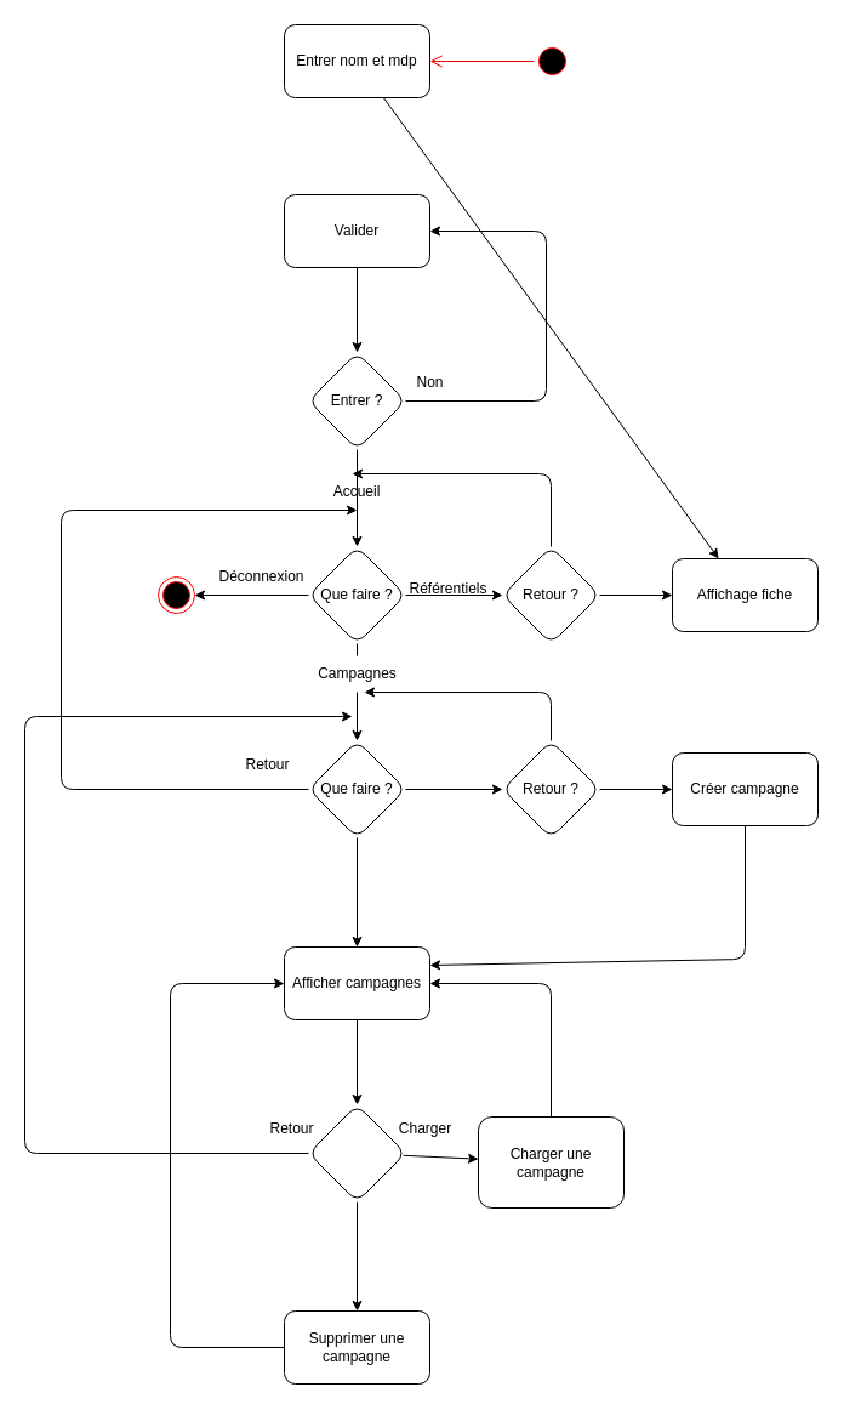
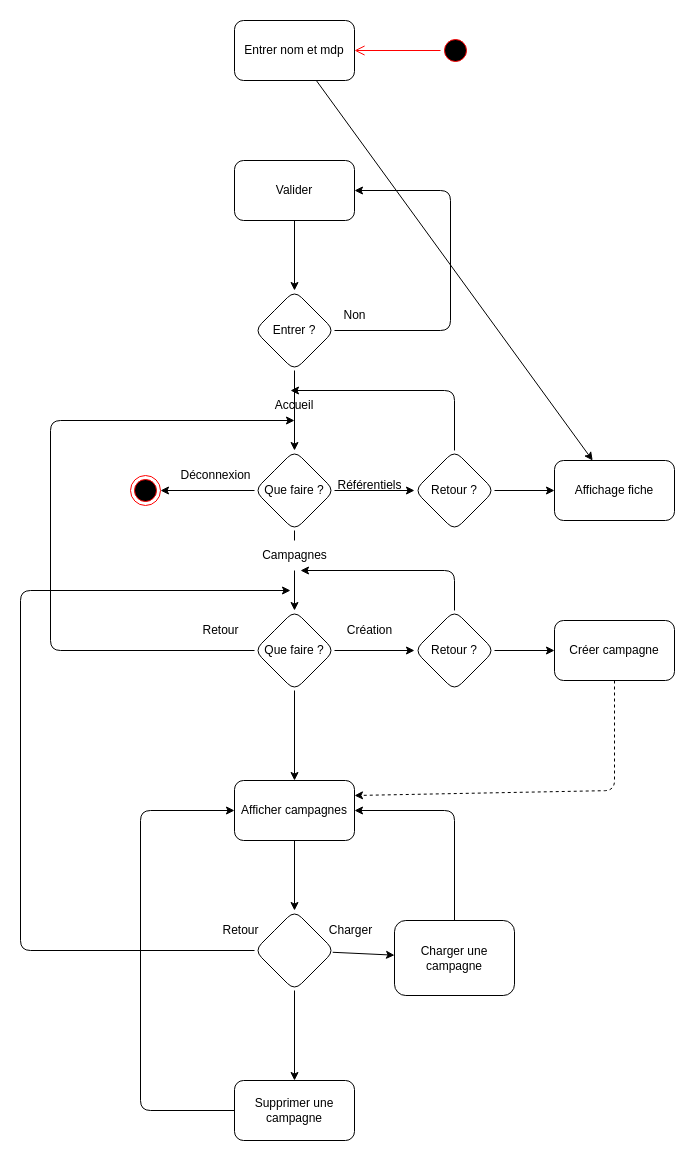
+ <mxCell id="31" value="Création" style="text;html=1;align=center;verticalAlign=middle;resizable=0;points=[];autosize=1;strokeColor=none;fillColor=none;" parent="1" vertex="1"><mxGeometry x="334" y="615" width="70" height="30" as="geometry" /></mxCell>
- <mxCell id="32" style="edgeStyle=none;html=1;exitX=0.5;exitY=1;exitDx=0;exitDy=0;entryX=1;entryY=0.25;entryDx=0;entryDy=0;" parent="1" source="33" target="35" edge="1"><mxGeometry relative="1" as="geometry"><mxPoint x="614" y="860" as="targetPoint" /><Array as="points"><mxPoint x="614" y="790" /></Array></mxGeometry></mxCell>
+ <mxCell id="32" style="edgeStyle=none;html=1;exitX=0.5;exitY=1;exitDx=0;exitDy=0;entryX=1;entryY=0.25;entryDx=0;entryDy=0;dashed=1;" parent="1" source="33" target="35" edge="1"><mxGeometry relative="1" as="geometry"><mxPoint x="614" y="860" as="targetPoint" /><Array as="points"><mxPoint x="614" y="790" /></Array></mxGeometry></mxCell>
